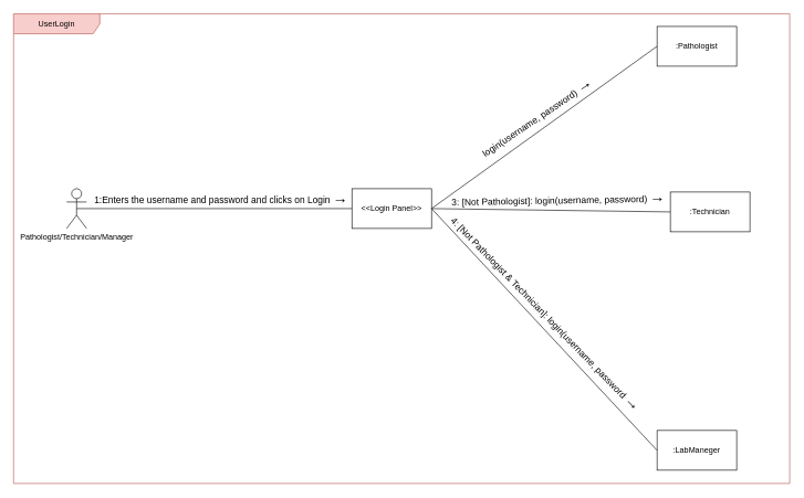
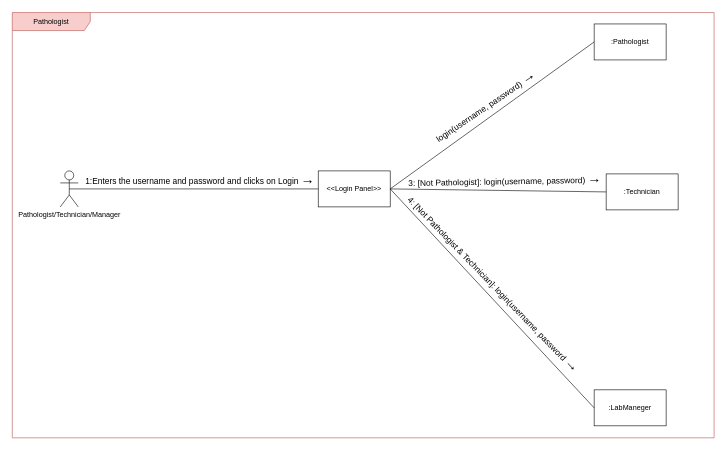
- <mxCell id="15" value="UserLogin" style="shape=umlFrame;whiteSpace=wrap;html=1;width=130;height=30;fillColor=#f8cecc;strokeColor=#b85450;" parent="1" vertex="1"><mxGeometry x="20" y="20" width="1170" height="709" as="geometry" /></mxCell>
+ <mxCell id="15" value="Pathologist" style="shape=umlFrame;whiteSpace=wrap;html=1;width=130;height=30;fillColor=#f8cecc;strokeColor=#b85450;" parent="1" vertex="1"><mxGeometry x="20" y="20" width="1170" height="709" as="geometry" /></mxCell>
